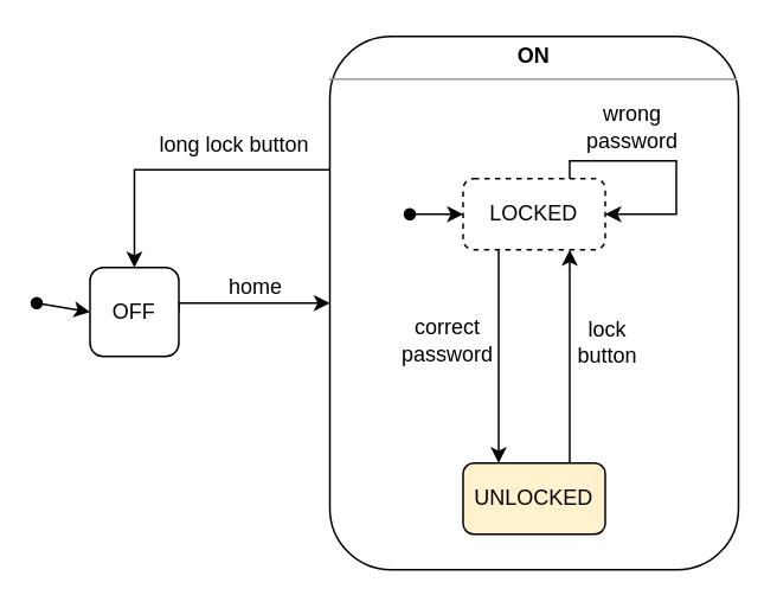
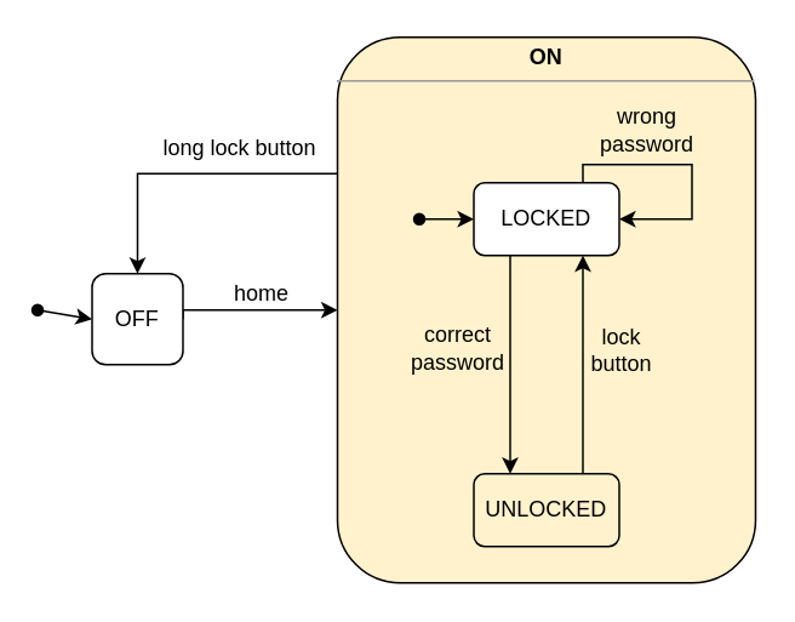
- <mxCell id="10" value="LOCKED" style="rounded=1;whiteSpace=wrap;html=1;dashed=1;" parent="1" vertex="1"><mxGeometry x="260" y="100" width="80" height="40" as="geometry" /></mxCell>
+ <mxCell id="10" value="LOCKED" style="rounded=1;whiteSpace=wrap;html=1;" parent="1" vertex="1"><mxGeometry x="260" y="100" width="80" height="40" as="geometry" /></mxCell>
- <mxCell id="4" value="&lt;p style=&quot;margin: 0px ; margin-top: 4px ; text-align: center&quot;&gt;&lt;b&gt;ON&lt;/b&gt;&lt;br&gt;&lt;/p&gt;&lt;hr size=&quot;1&quot;&gt;&lt;div style=&quot;height: 2px&quot;&gt;&lt;/div&gt;" style="verticalAlign=top;align=left;overflow=fill;fontSize=12;fontFamily=Helvetica;html=1;rounded=1;" parent="1" vertex="1"><mxGeometry x="185" y="20" width="230" height="300" as="geometry" /></mxCell>
+ <mxCell id="4" value="&lt;p style=&quot;margin: 0px ; margin-top: 4px ; text-align: center&quot;&gt;&lt;b&gt;ON&lt;/b&gt;&lt;br&gt;&lt;/p&gt;&lt;hr size=&quot;1&quot;&gt;&lt;div style=&quot;height: 2px&quot;&gt;&lt;/div&gt;" style="verticalAlign=top;align=left;overflow=fill;fontSize=12;fontFamily=Helvetica;html=1;rounded=1;fillColor=#fff2cc;" parent="1" vertex="1"><mxGeometry x="185" y="20" width="230" height="300" as="geometry" /></mxCell>
